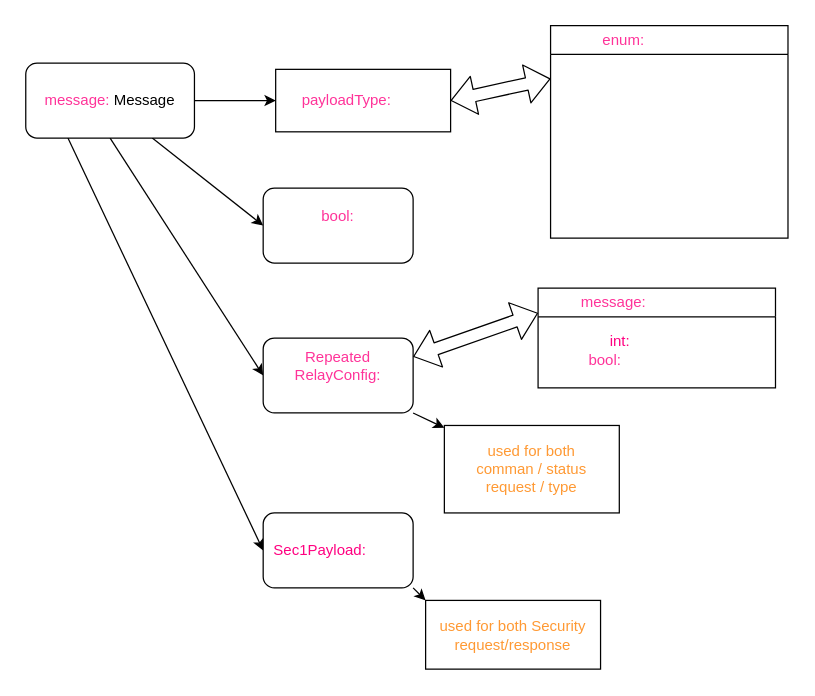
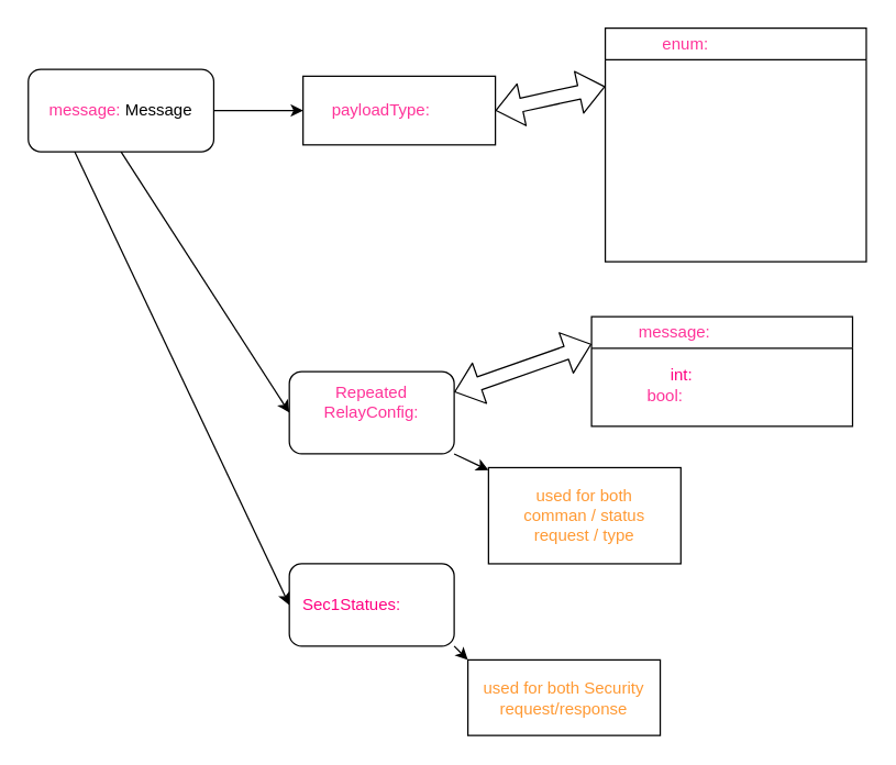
- <mxCell id="5" style="edgeStyle=none;html=1;exitX=0.75;exitY=1;exitDx=0;exitDy=0;entryX=0;entryY=0.5;entryDx=0;entryDy=0;fontColor=#FF9933;" parent="1" source="7" target="8" edge="1"><mxGeometry relative="1" as="geometry" /></mxCell>
- <mxCell id="8" value="bool:&lt;br&gt;&lt;font color=&quot;#ffffff&quot;&gt;aliveResponse&lt;/font&gt;" style="whiteSpace=wrap;html=1;fontColor=#FF3399;rounded=1;" parent="1" vertex="1"><mxGeometry x="210" y="150" width="120" height="60" as="geometry" /></mxCell>
- <mxCell id="10" value="&lt;font color=&quot;#ff0080&quot;&gt;Sec1Payload:&lt;/font&gt;&lt;font color=&quot;#ff9933&quot;&gt; &lt;/font&gt;&lt;font color=&quot;#ffffff&quot;&gt;sec1&lt;/font&gt;" style="whiteSpace=wrap;html=1;fontColor=#FF3399;rounded=1;" parent="1" vertex="1"><mxGeometry x="210" y="410" width="120" height="60" as="geometry" /></mxCell>
+ <mxCell id="10" value="&lt;font color=&quot;#ff0080&quot;&gt;Sec1Statues:&lt;/font&gt;&lt;font color=&quot;#ff9933&quot;&gt; &lt;/font&gt;&lt;font color=&quot;#ffffff&quot;&gt;sec1&lt;/font&gt;" style="whiteSpace=wrap;html=1;fontColor=#FF3399;rounded=1;" parent="1" vertex="1"><mxGeometry x="210" y="410" width="120" height="60" as="geometry" /></mxCell>
